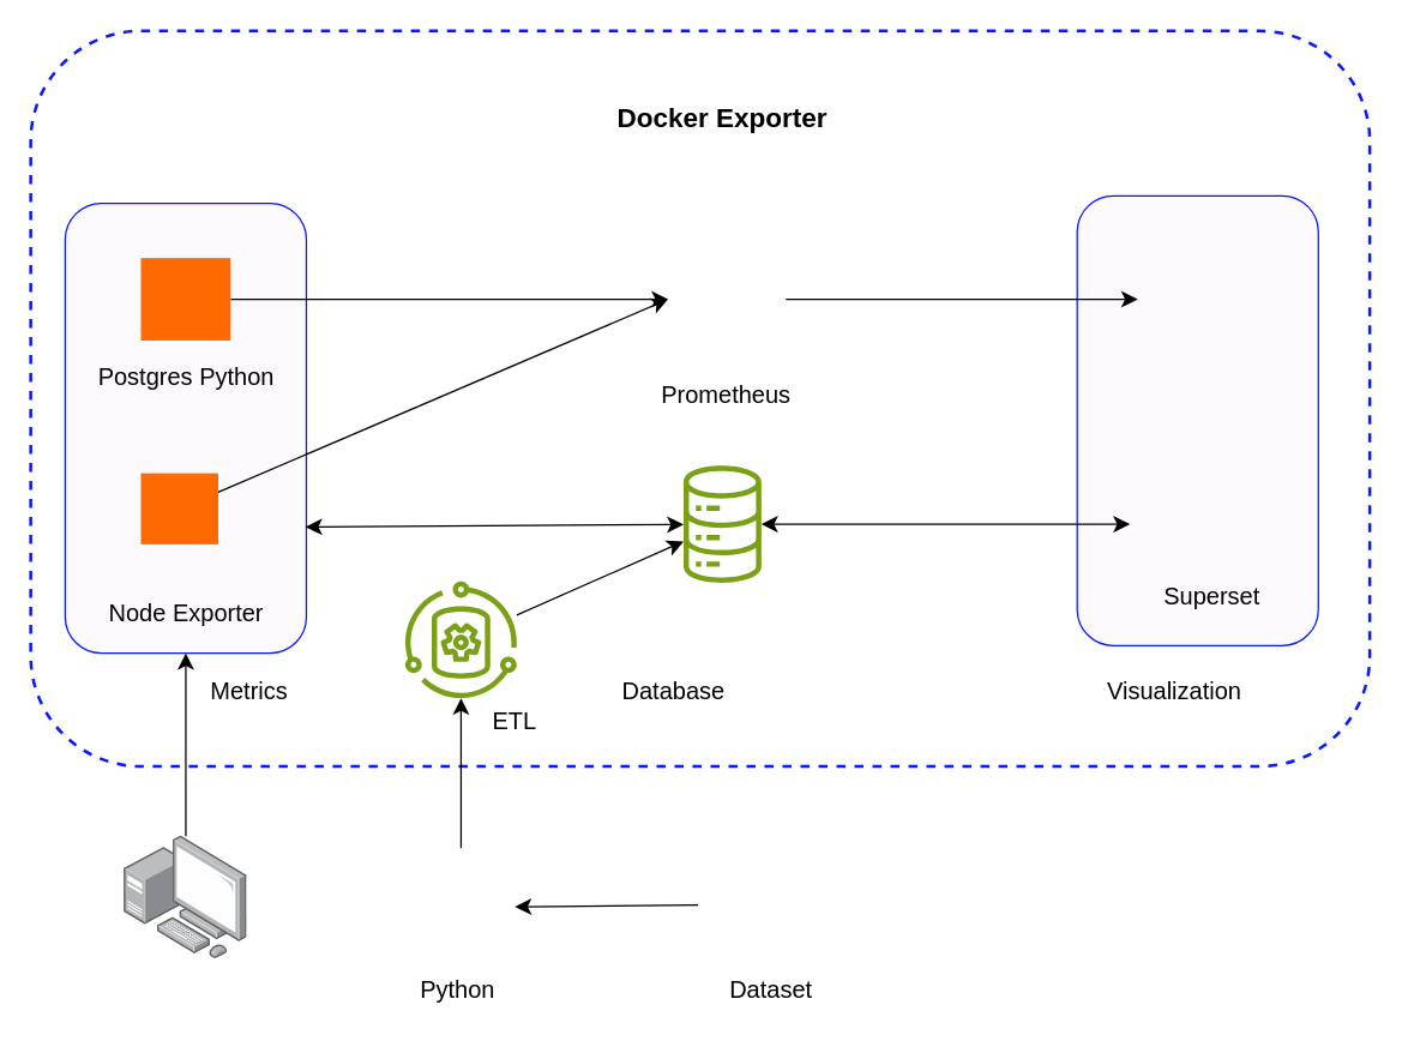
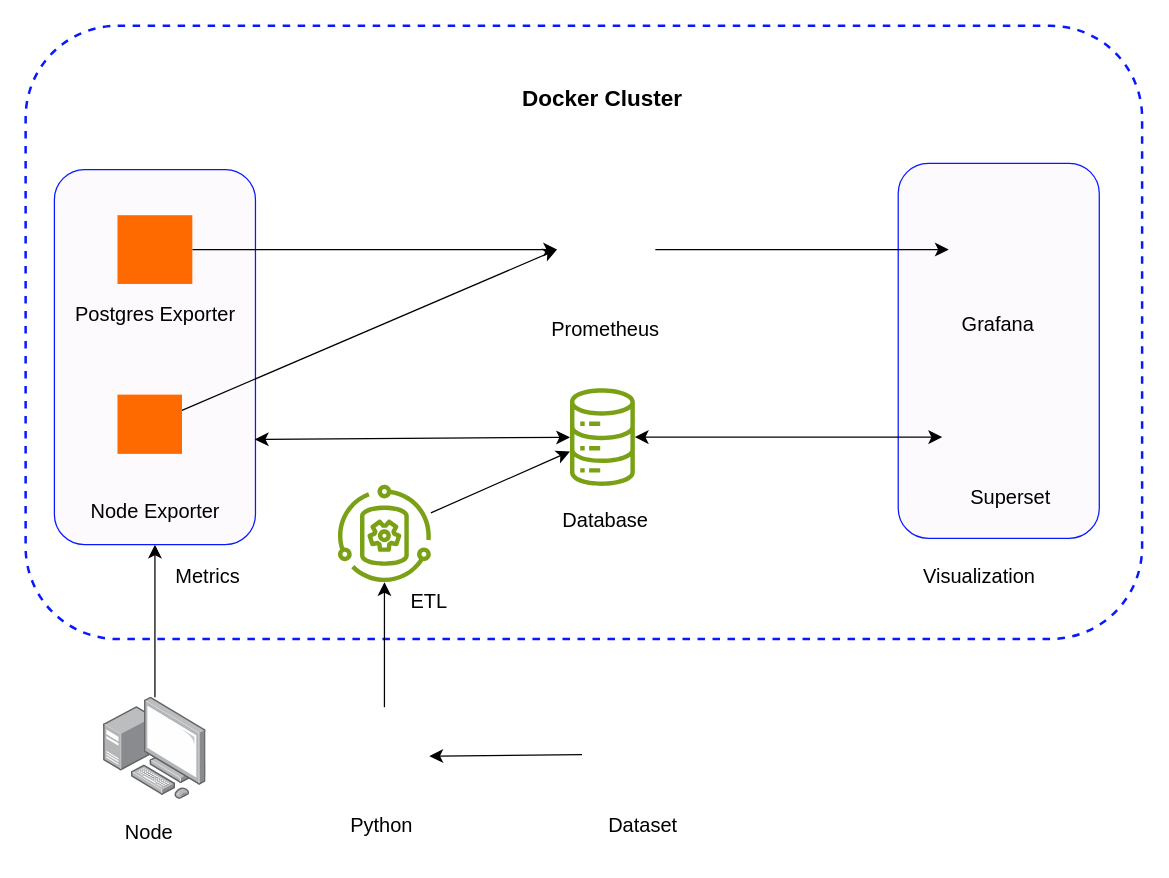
- <mxCell id="35" value="Docker Exporter" style="text;html=1;align=center;verticalAlign=middle;whiteSpace=wrap;rounded=0;fontSize=18;fontStyle=1;fontFamily=Helvetica;" vertex="1" parent="1"><mxGeometry x="365.99" y="63.5" width="230.67" height="30" as="geometry" /></mxCell>
+ <mxCell id="35" value="Docker Cluster" style="text;html=1;align=center;verticalAlign=middle;whiteSpace=wrap;rounded=0;fontSize=18;fontStyle=1;fontFamily=Helvetica;" vertex="1" parent="1"><mxGeometry x="365.99" y="63.5" width="230.67" height="30" as="geometry" /></mxCell>
- <mxCell id="23" value="Postgres Python" style="text;html=1;align=center;verticalAlign=middle;whiteSpace=wrap;rounded=0;fontSize=16;fontFamily=Helvetica;" vertex="1" parent="1"><mxGeometry x="50.56" y="236" width="145.67" height="30" as="geometry" /></mxCell>
+ <mxCell id="23" value="Postgres Exporter" style="text;html=1;align=center;verticalAlign=middle;whiteSpace=wrap;rounded=0;fontSize=16;fontFamily=Helvetica;" vertex="1" parent="1"><mxGeometry x="50.56" y="236" width="145.67" height="30" as="geometry" /></mxCell>
+ <mxCell id="21" value="Grafana" style="text;html=1;align=center;verticalAlign=middle;whiteSpace=wrap;rounded=0;fontSize=16;fontFamily=Helvetica;" vertex="1" parent="1"><mxGeometry x="768.33" y="243.5" width="60" height="30" as="geometry" /></mxCell>
- <mxCell id="20" value="Database" style="text;html=1;align=center;verticalAlign=middle;whiteSpace=wrap;rounded=0;fontSize=16;fontFamily=Helvetica;" vertex="1" parent="1"><mxGeometry x="419.33" y="445" width="60" height="30" as="geometry" /></mxCell>
+ <mxCell id="20" value="Database" style="text;html=1;align=center;verticalAlign=middle;whiteSpace=wrap;rounded=0;fontSize=16;fontFamily=Helvetica;" vertex="1" parent="1"><mxGeometry x="454.33" y="400" width="60" height="30" as="geometry" /></mxCell>
+ <mxCell id="36" value="Node" style="text;html=1;align=center;verticalAlign=middle;whiteSpace=wrap;rounded=0;fontSize=16;fontFamily=Helvetica;" vertex="1" parent="1"><mxGeometry x="89.26" y="650" width="60" height="30" as="geometry" /></mxCell>
